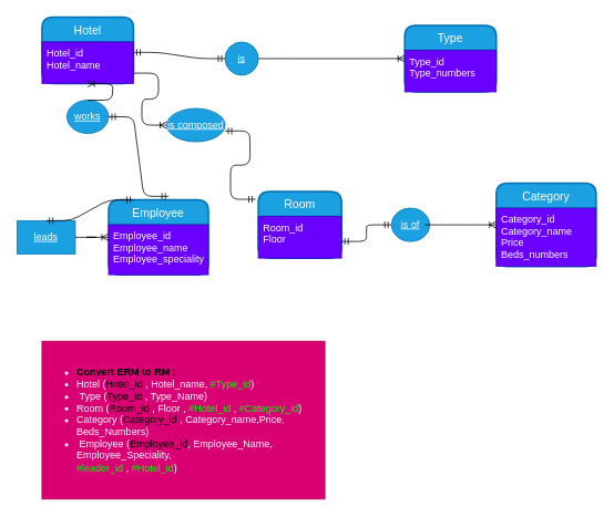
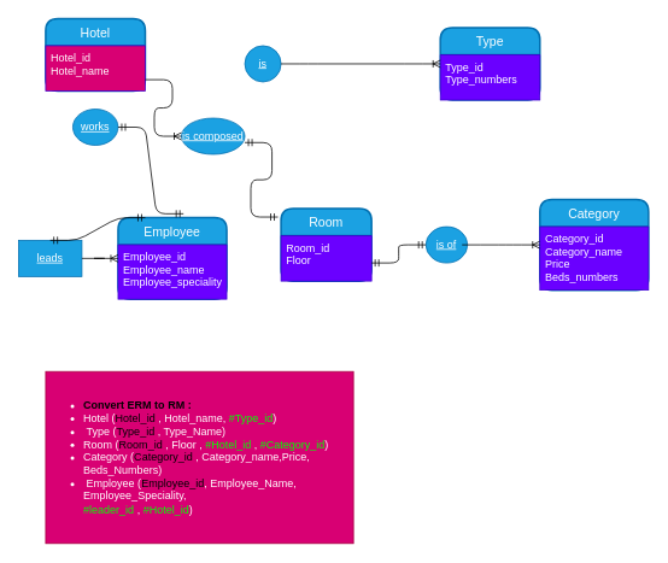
- <mxCell id="17" value="" style="edgeStyle=entityRelationEdgeStyle;fontSize=12;html=1;endArrow=ERmandOne;startArrow=ERmandOne;exitX=1;exitY=0.25;exitDx=0;exitDy=0;entryX=0;entryY=0.5;entryDx=0;entryDy=0;" edge="1" parent="1" source="3" target="16"><mxGeometry width="100" height="100" relative="1" as="geometry"><mxPoint x="200" y="220" as="sourcePoint" /><mxPoint x="300" y="120" as="targetPoint" /></mxGeometry></mxCell>
- <mxCell id="3" value="Hotel_id&#10;Hotel_name&#10;" style="align=left;strokeColor=#3700CC;fillColor=#6a00ff;spacingLeft=4;fontSize=12;verticalAlign=top;resizable=0;rotatable=0;part=1;fontColor=#ffffff;" vertex="1" parent="2"><mxGeometry y="30" width="110" height="50" as="geometry" /></mxCell>
+ <mxCell id="3" value="Hotel_id&#10;Hotel_name&#10;" style="align=left;strokeColor=#3700CC;fillColor=#d80073;spacingLeft=4;fontSize=12;verticalAlign=top;resizable=0;rotatable=0;part=1;fontColor=#ffffff;" vertex="1" parent="2"><mxGeometry y="30" width="110" height="50" as="geometry" /></mxCell>
- <mxCell id="22" value="" style="edgeStyle=entityRelationEdgeStyle;fontSize=12;html=1;endArrow=ERoneToMany;exitX=0.5;exitY=0;exitDx=0;exitDy=0;entryX=0.5;entryY=1;entryDx=0;entryDy=0;" edge="1" parent="1" source="14" target="2"><mxGeometry width="100" height="100" relative="1" as="geometry"><mxPoint x="110" y="290" as="sourcePoint" /><mxPoint x="210" y="190" as="targetPoint" /></mxGeometry></mxCell>
